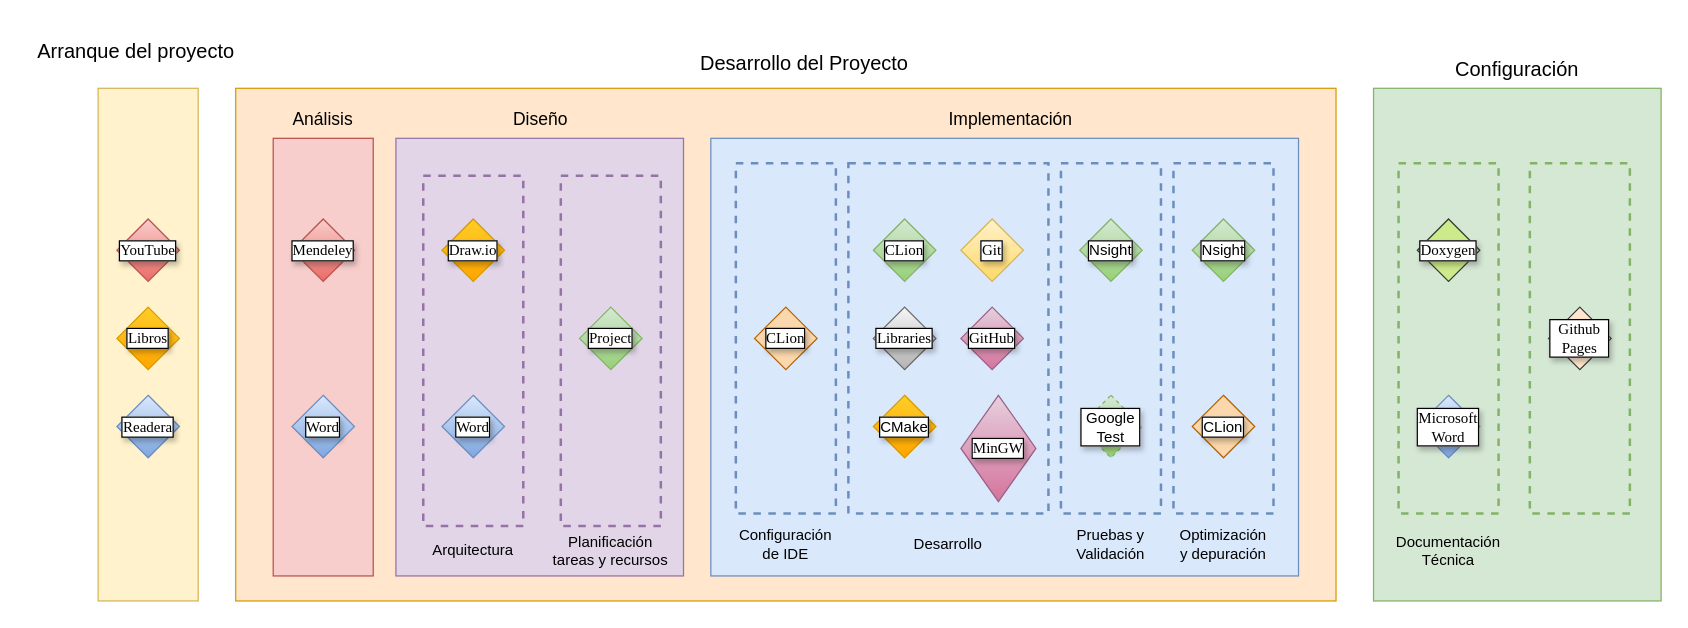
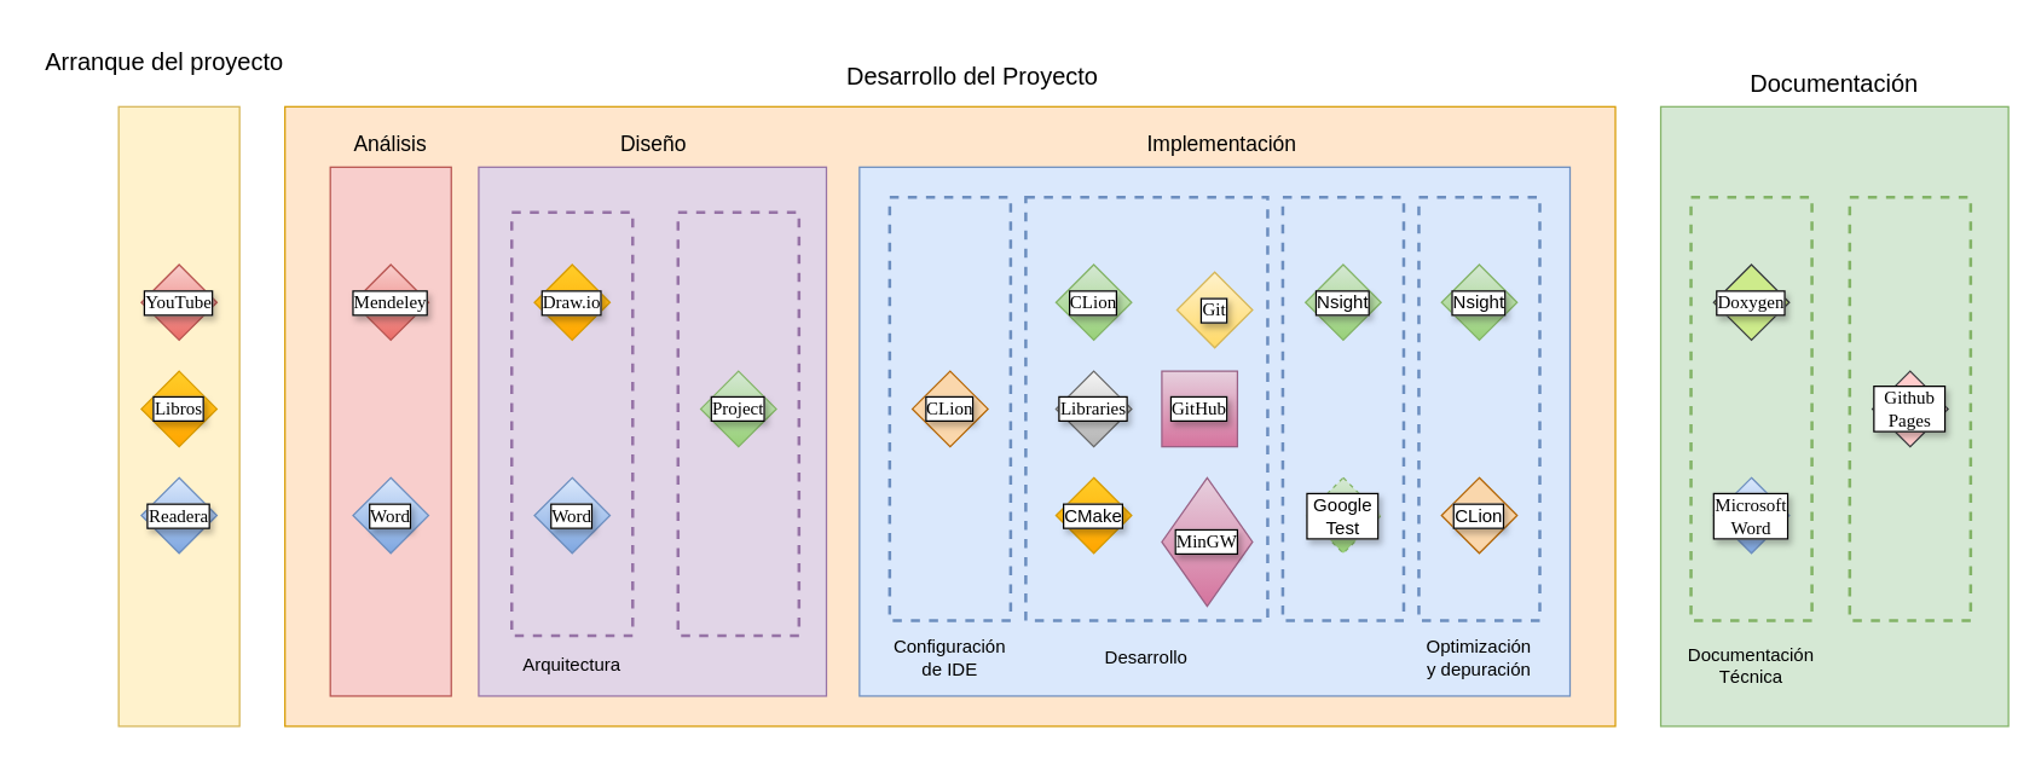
- <mxCell id="4" value="Configuración" style="text;html=1;align=center;verticalAlign=middle;whiteSpace=wrap;rounded=0;fontSize=16;" vertex="1" parent="1"><mxGeometry x="1098" y="40" width="230" height="30" as="geometry" /></mxCell>
+ <mxCell id="4" value="Documentación" style="text;html=1;align=center;verticalAlign=middle;whiteSpace=wrap;rounded=0;fontSize=16;" vertex="1" parent="1"><mxGeometry x="1098" y="40" width="230" height="30" as="geometry" /></mxCell>
- <mxCell id="19" value="&lt;span style=&quot;font-family: Verdana;&quot;&gt;Git&lt;/span&gt;" style="rhombus;whiteSpace=wrap;html=1;labelBackgroundColor=default;labelBorderColor=default;textShadow=1;fillColor=#fff2cc;gradientColor=#ffd966;strokeColor=#d6b656;" vertex="1" parent="1"><mxGeometry x="768" y="174.5" width="50" height="50" as="geometry" /></mxCell>
+ <mxCell id="19" value="&lt;span style=&quot;font-family: Verdana;&quot;&gt;Git&lt;/span&gt;" style="rhombus;whiteSpace=wrap;html=1;labelBackgroundColor=default;labelBorderColor=default;textShadow=1;fillColor=#fff2cc;gradientColor=#ffd966;strokeColor=#d6b656;" vertex="1" parent="1"><mxGeometry x="778" y="179.5" width="50" height="50" as="geometry" /></mxCell>
- <mxCell id="20" value="&lt;span style=&quot;font-family: Verdana;&quot;&gt;GitHub&lt;/span&gt;" style="rhombus;whiteSpace=wrap;html=1;labelBackgroundColor=default;labelBorderColor=default;textShadow=1;fillColor=#e6d0de;gradientColor=#d5739d;strokeColor=#996185;" vertex="1" parent="1"><mxGeometry x="768" y="245" width="50" height="50" as="geometry" /></mxCell>
+ <mxCell id="20" value="&lt;span style=&quot;font-family: Verdana;&quot;&gt;GitHub&lt;/span&gt;" style="whiteSpace=wrap;html=1;labelBackgroundColor=default;labelBorderColor=default;textShadow=1;fillColor=#e6d0de;gradientColor=#d5739d;strokeColor=#996185;rounded=0;" vertex="1" parent="1"><mxGeometry x="768" y="245" width="50" height="50" as="geometry" /></mxCell>
- <mxCell id="42" value="&lt;font face=&quot;Verdana&quot;&gt;Github Pages&lt;/font&gt;" style="rhombus;whiteSpace=wrap;html=1;labelBackgroundColor=default;labelBorderColor=default;textShadow=1;fillColor=#ffe6cc;strokeColor=#36393d;" vertex="1" parent="1"><mxGeometry x="1238" y="245" width="50" height="50" as="geometry" /></mxCell>
+ <mxCell id="42" value="&lt;font face=&quot;Verdana&quot;&gt;Github Pages&lt;/font&gt;" style="rhombus;whiteSpace=wrap;html=1;labelBackgroundColor=default;labelBorderColor=default;textShadow=1;fillColor=#ffcccc;strokeColor=#36393d;" vertex="1" parent="1"><mxGeometry x="1238" y="245" width="50" height="50" as="geometry" /></mxCell>
- <mxCell id="32" value="Pruebas y Validación" style="text;html=1;align=center;verticalAlign=middle;whiteSpace=wrap;rounded=0;" vertex="1" parent="1"><mxGeometry x="848" y="420" width="80" height="30" as="geometry" /></mxCell>
- <mxCell id="50" value="Planificación tareas y recursos" style="text;html=1;align=center;verticalAlign=middle;whiteSpace=wrap;rounded=0;" vertex="1" parent="1"><mxGeometry x="438" y="424.5" width="100" height="30" as="geometry" /></mxCell>
